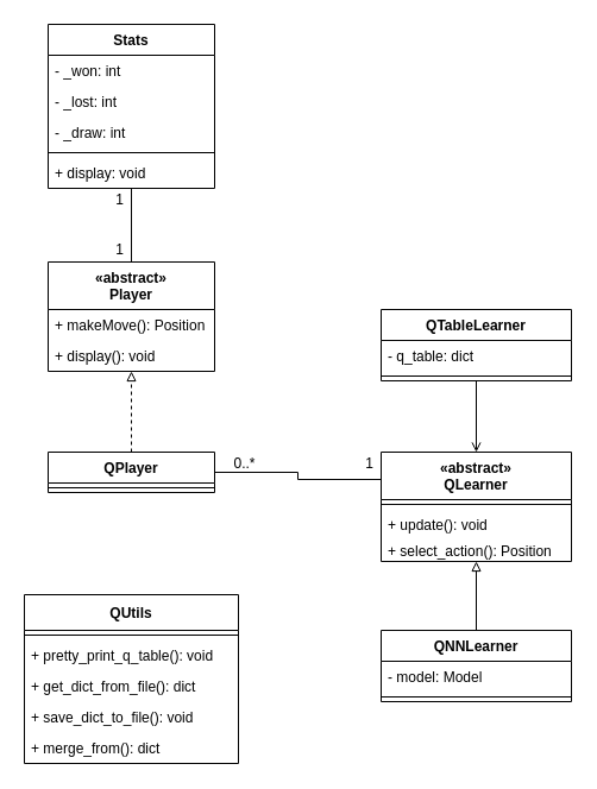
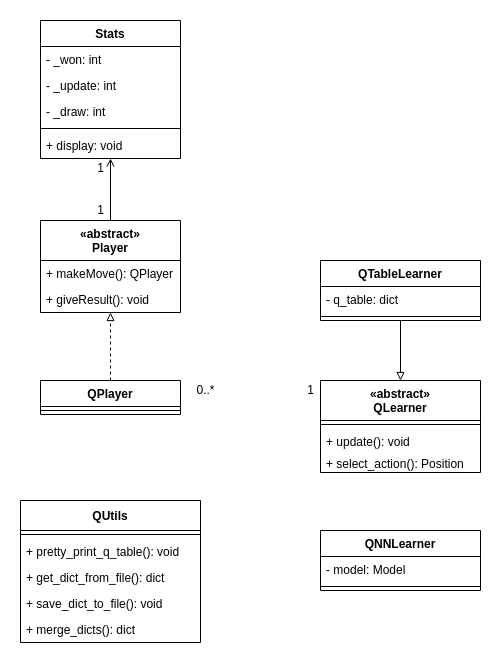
- <mxCell id="28" value="- _lost: int" style="text;strokeColor=none;fillColor=none;align=left;verticalAlign=top;spacingLeft=4;spacingRight=4;overflow=hidden;rotatable=0;points=[[0,0.5],[1,0.5]];portConstraint=eastwest;" parent="26" vertex="1"><mxGeometry y="52" width="140" height="26" as="geometry" /></mxCell>
+ <mxCell id="28" value="- _update: int" style="text;strokeColor=none;fillColor=none;align=left;verticalAlign=top;spacingLeft=4;spacingRight=4;overflow=hidden;rotatable=0;points=[[0,0.5],[1,0.5]];portConstraint=eastwest;" parent="26" vertex="1"><mxGeometry y="52" width="140" height="26" as="geometry" /></mxCell>
- <mxCell id="2" style="edgeStyle=orthogonalEdgeStyle;rounded=0;orthogonalLoop=1;jettySize=auto;html=1;exitX=0.5;exitY=0;exitDx=0;exitDy=0;endArrow=none;endFill=0;" parent="1" source="3" target="26" edge="1"><mxGeometry relative="1" as="geometry" /></mxCell>
+ <mxCell id="2" style="edgeStyle=orthogonalEdgeStyle;rounded=0;orthogonalLoop=1;jettySize=auto;html=1;exitX=0.5;exitY=0;exitDx=0;exitDy=0;endArrow=open;endFill=0;" parent="1" source="3" target="26" edge="1"><mxGeometry relative="1" as="geometry" /></mxCell>
- <mxCell id="4" value="+ makeMove(): Position" style="text;strokeColor=none;fillColor=none;align=left;verticalAlign=top;spacingLeft=4;spacingRight=4;overflow=hidden;rotatable=0;points=[[0,0.5],[1,0.5]];portConstraint=eastwest;" parent="3" vertex="1"><mxGeometry y="40" width="140" height="26" as="geometry" /></mxCell>
+ <mxCell id="4" value="+ makeMove(): QPlayer" style="text;strokeColor=none;fillColor=none;align=left;verticalAlign=top;spacingLeft=4;spacingRight=4;overflow=hidden;rotatable=0;points=[[0,0.5],[1,0.5]];portConstraint=eastwest;" parent="3" vertex="1"><mxGeometry y="40" width="140" height="26" as="geometry" /></mxCell>
- <mxCell id="5" value="+ display(): void" style="text;strokeColor=none;fillColor=none;align=left;verticalAlign=top;spacingLeft=4;spacingRight=4;overflow=hidden;rotatable=0;points=[[0,0.5],[1,0.5]];portConstraint=eastwest;" parent="3" vertex="1"><mxGeometry y="66" width="140" height="26" as="geometry" /></mxCell>
+ <mxCell id="5" value="+ giveResult(): void" style="text;strokeColor=none;fillColor=none;align=left;verticalAlign=top;spacingLeft=4;spacingRight=4;overflow=hidden;rotatable=0;points=[[0,0.5],[1,0.5]];portConstraint=eastwest;" parent="3" vertex="1"><mxGeometry y="66" width="140" height="26" as="geometry" /></mxCell>
- <mxCell id="34" style="edgeStyle=orthogonalEdgeStyle;rounded=0;orthogonalLoop=1;jettySize=auto;html=1;endArrow=open;endFill=0;" edge="1" parent="1" source="35" target="10"><mxGeometry relative="1" as="geometry" /></mxCell>
+ <mxCell id="34" style="edgeStyle=orthogonalEdgeStyle;rounded=0;orthogonalLoop=1;jettySize=auto;html=1;endArrow=block;endFill=0;" edge="1" parent="1" source="35" target="10"><mxGeometry relative="1" as="geometry" /></mxCell>
- <mxCell id="17" style="edgeStyle=orthogonalEdgeStyle;rounded=0;orthogonalLoop=1;jettySize=auto;html=1;entryX=0;entryY=0.25;entryDx=0;entryDy=0;endArrow=none;endFill=0;exitX=1;exitY=0.5;exitDx=0;exitDy=0;" parent="1" source="15" target="10" edge="1"><mxGeometry relative="1" as="geometry"><mxPoint x="230" y="410" as="sourcePoint" /></mxGeometry></mxCell>
- <mxCell id="6" style="edgeStyle=orthogonalEdgeStyle;rounded=0;orthogonalLoop=1;jettySize=auto;html=1;exitX=0.5;exitY=0;exitDx=0;exitDy=0;endArrow=block;endFill=0;" parent="1" source="7" target="10" edge="1"><mxGeometry relative="1" as="geometry" /></mxCell>
- <mxCell id="25" value="+ merge_from(): dict" style="text;strokeColor=none;fillColor=none;align=left;verticalAlign=top;spacingLeft=4;spacingRight=4;overflow=hidden;rotatable=0;points=[[0,0.5],[1,0.5]];portConstraint=eastwest;" parent="20" vertex="1"><mxGeometry y="116" width="180" height="26" as="geometry" /></mxCell>
+ <mxCell id="25" value="+ merge_dicts(): dict" style="text;strokeColor=none;fillColor=none;align=left;verticalAlign=top;spacingLeft=4;spacingRight=4;overflow=hidden;rotatable=0;points=[[0,0.5],[1,0.5]];portConstraint=eastwest;" parent="20" vertex="1"><mxGeometry y="116" width="180" height="26" as="geometry" /></mxCell>
